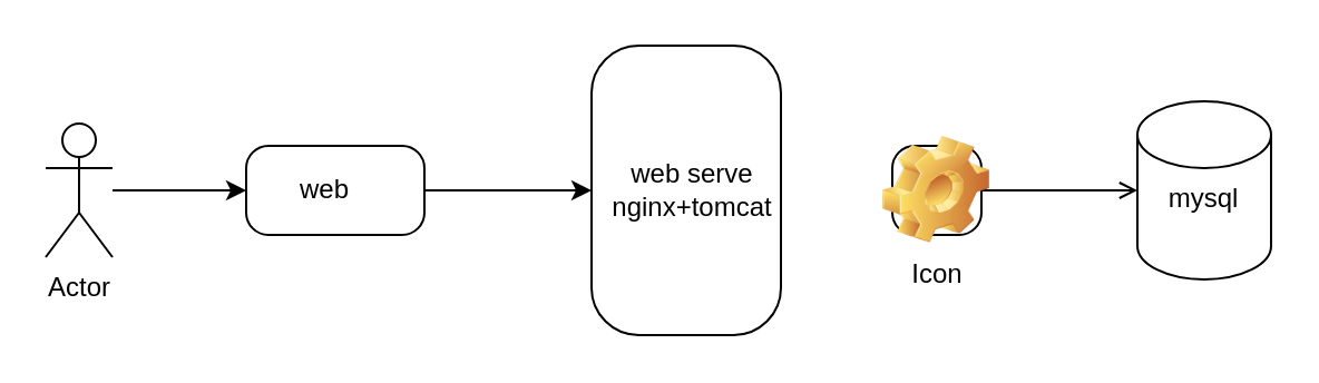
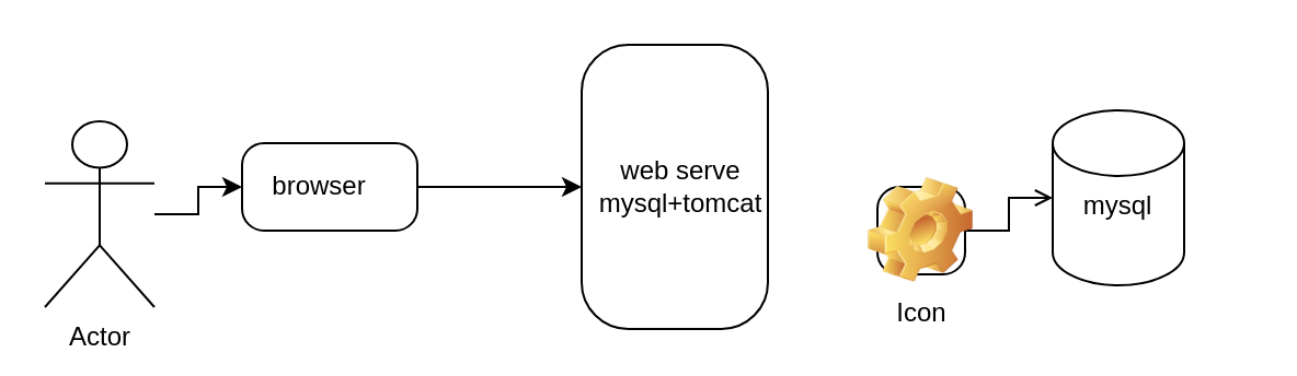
- <mxCell id="3" value="Actor" style="shape=umlActor;verticalLabelPosition=bottom;verticalAlign=top;html=1;outlineConnect=0;" vertex="1" parent="1"><mxGeometry x="20" y="55" width="30" height="60" as="geometry" /></mxCell>
+ <mxCell id="3" value="Actor" style="shape=umlActor;verticalLabelPosition=bottom;verticalAlign=top;html=1;outlineConnect=0;" vertex="1" parent="1"><mxGeometry x="20" y="55" width="50" height="85" as="geometry" /></mxCell>
- <mxCell id="8" value="web" style="text;html=1;align=center;verticalAlign=middle;resizable=0;points=[];autosize=1;strokeColor=none;fillColor=none;fontFamily=Helvetica;fontSize=12;fontColor=default;" vertex="1" parent="1"><mxGeometry x="110" y="70" width="70" height="30" as="geometry" /></mxCell>
+ <mxCell id="8" value="browser" style="text;html=1;align=center;verticalAlign=middle;resizable=0;points=[];autosize=1;strokeColor=none;fillColor=none;fontFamily=Helvetica;fontSize=12;fontColor=default;" vertex="1" parent="1"><mxGeometry x="110" y="70" width="70" height="30" as="geometry" /></mxCell>
- <mxCell id="7" value="web serve&lt;div&gt;nginx+tomcat&lt;/div&gt;" style="text;html=1;align=center;verticalAlign=middle;resizable=0;points=[];autosize=1;strokeColor=none;fillColor=none;fontFamily=Helvetica;fontSize=12;fontColor=default;" vertex="1" parent="1"><mxGeometry x="260" y="65" width="100" height="40" as="geometry" /></mxCell>
+ <mxCell id="7" value="web serve&lt;div&gt;mysql+tomcat&lt;/div&gt;" style="text;html=1;align=center;verticalAlign=middle;resizable=0;points=[];autosize=1;strokeColor=none;fillColor=none;fontFamily=Helvetica;fontSize=12;fontColor=default;" vertex="1" parent="1"><mxGeometry x="260" y="65" width="100" height="40" as="geometry" /></mxCell>
- <mxCell id="11" value="Icon" style="icon;html=1;image=img/clipart/Gear_128x128.png;rounded=1;strokeColor=default;align=center;verticalAlign=top;arcSize=25;fontFamily=Helvetica;fontSize=12;fontColor=default;fillColor=default;" vertex="1" parent="1"><mxGeometry x="400" y="65" width="40" height="40" as="geometry" /></mxCell>
+ <mxCell id="11" value="Icon" style="icon;html=1;image=img/clipart/Gear_128x128.png;rounded=1;strokeColor=default;align=center;verticalAlign=top;arcSize=25;fontFamily=Helvetica;fontSize=12;fontColor=default;fillColor=default;" vertex="1" parent="1"><mxGeometry x="400" y="85" width="40" height="40" as="geometry" /></mxCell>
- <mxCell id="9" value="mysql" style="shape=cylinder3;whiteSpace=wrap;html=1;boundedLbl=1;backgroundOutline=1;size=15;rounded=1;strokeColor=default;align=center;verticalAlign=top;arcSize=25;fontFamily=Helvetica;fontSize=12;fontColor=default;fillColor=default;" vertex="1" parent="1"><mxGeometry x="510" y="45" width="60" height="80" as="geometry" /></mxCell>
+ <mxCell id="9" value="mysql" style="shape=cylinder3;whiteSpace=wrap;html=1;boundedLbl=1;backgroundOutline=1;size=15;rounded=1;strokeColor=default;align=center;verticalAlign=top;arcSize=25;fontFamily=Helvetica;fontSize=12;fontColor=default;fillColor=default;" vertex="1" parent="1"><mxGeometry x="480" y="50" width="60" height="80" as="geometry" /></mxCell>
